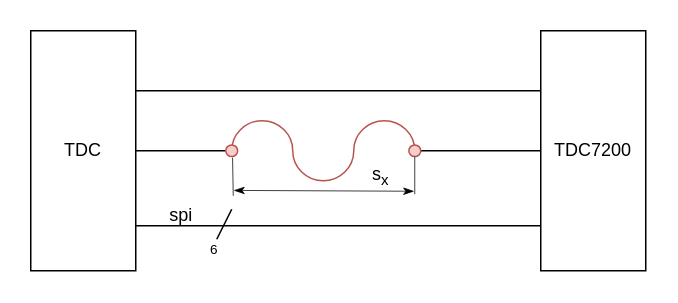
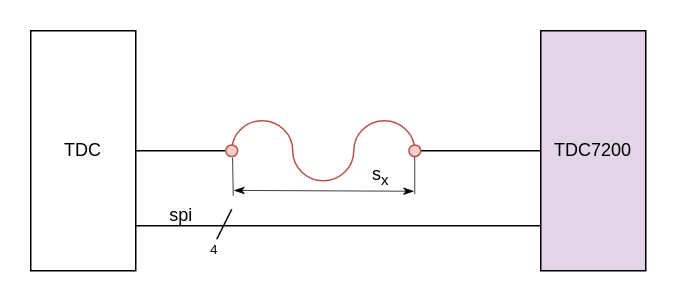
- <mxCell id="2" style="edgeStyle=orthogonalEdgeStyle;rounded=0;orthogonalLoop=1;jettySize=auto;html=1;exitX=1;exitY=0.25;exitDx=0;exitDy=0;entryX=0;entryY=0.25;entryDx=0;entryDy=0;endArrow=none;endFill=0;" edge="1" parent="1" source="3" target="5"><mxGeometry relative="1" as="geometry" /></mxCell>
- <mxCell id="5" value="TDC7200" style="rounded=0;whiteSpace=wrap;html=1;" vertex="1" parent="1"><mxGeometry x="360" y="20" width="70" height="160" as="geometry" /></mxCell>
+ <mxCell id="5" value="TDC7200" style="rounded=0;whiteSpace=wrap;html=1;fillColor=#e1d5e7;" vertex="1" parent="1"><mxGeometry x="360" y="20" width="70" height="160" as="geometry" /></mxCell>
- <mxCell id="11" value="&lt;font style=&quot;font-size: 9px;&quot;&gt;6&lt;/font&gt;" style="text;html=1;align=center;verticalAlign=middle;resizable=0;points=[];autosize=1;strokeColor=none;fillColor=none;" vertex="1" parent="1"><mxGeometry x="127" y="150" width="30" height="30" as="geometry" /></mxCell>
+ <mxCell id="11" value="&lt;font style=&quot;font-size: 9px;&quot;&gt;4&lt;/font&gt;" style="text;html=1;align=center;verticalAlign=middle;resizable=0;points=[];autosize=1;strokeColor=none;fillColor=none;" vertex="1" parent="1"><mxGeometry x="127" y="150" width="30" height="30" as="geometry" /></mxCell>
